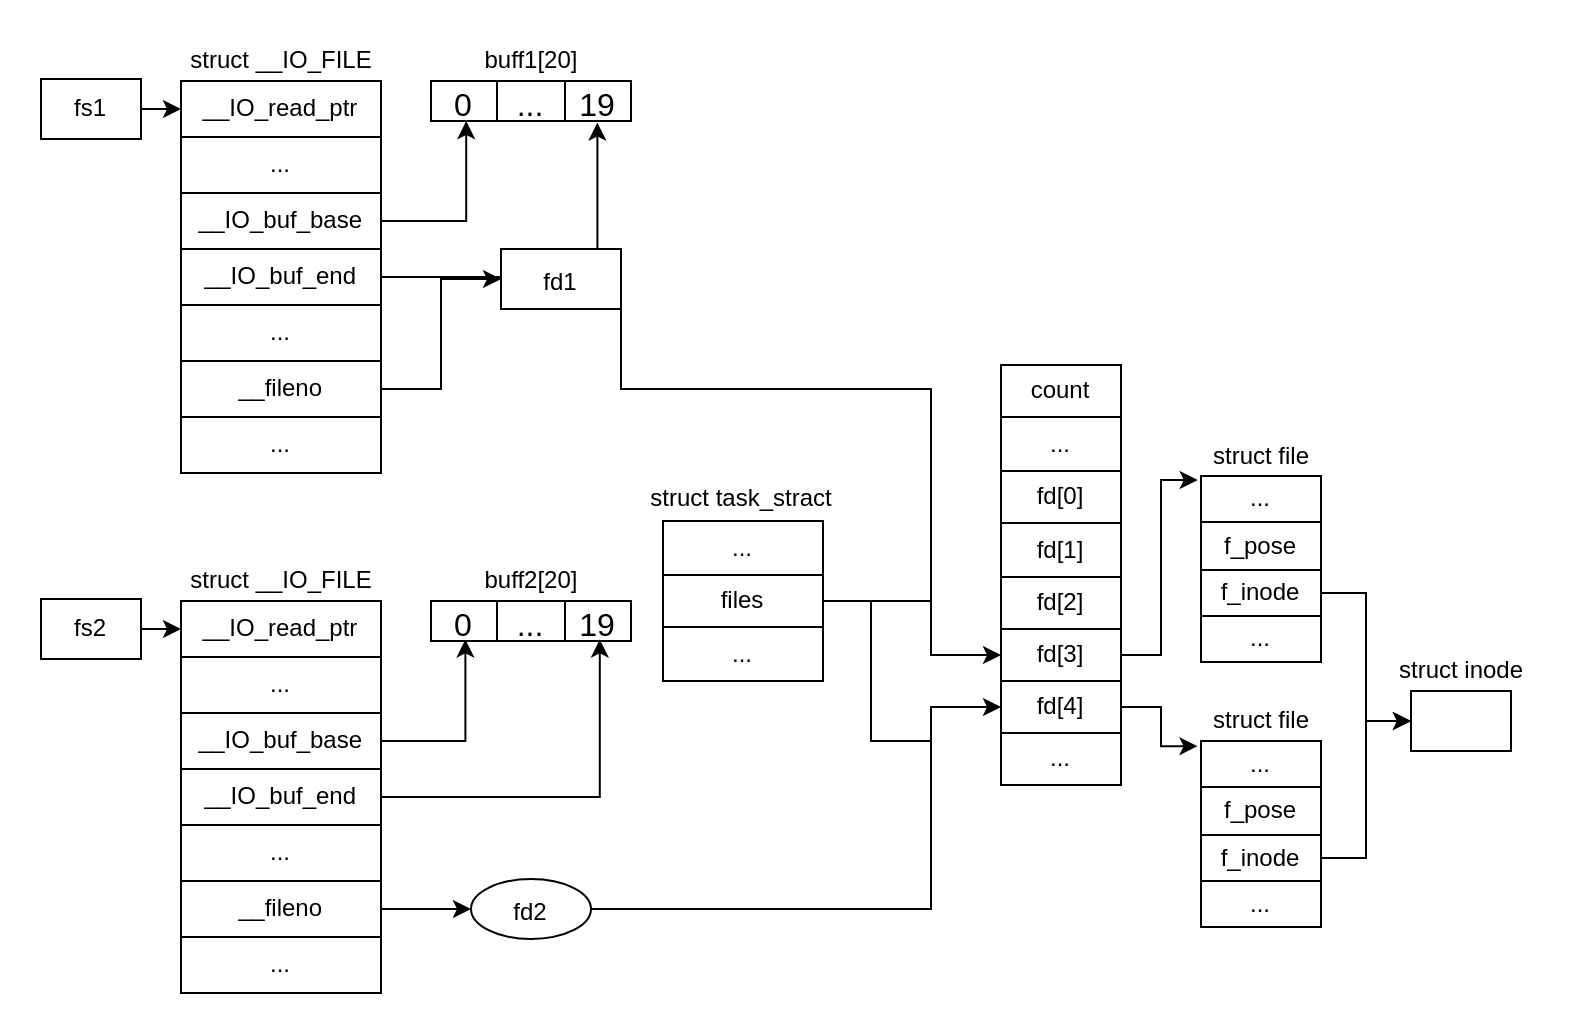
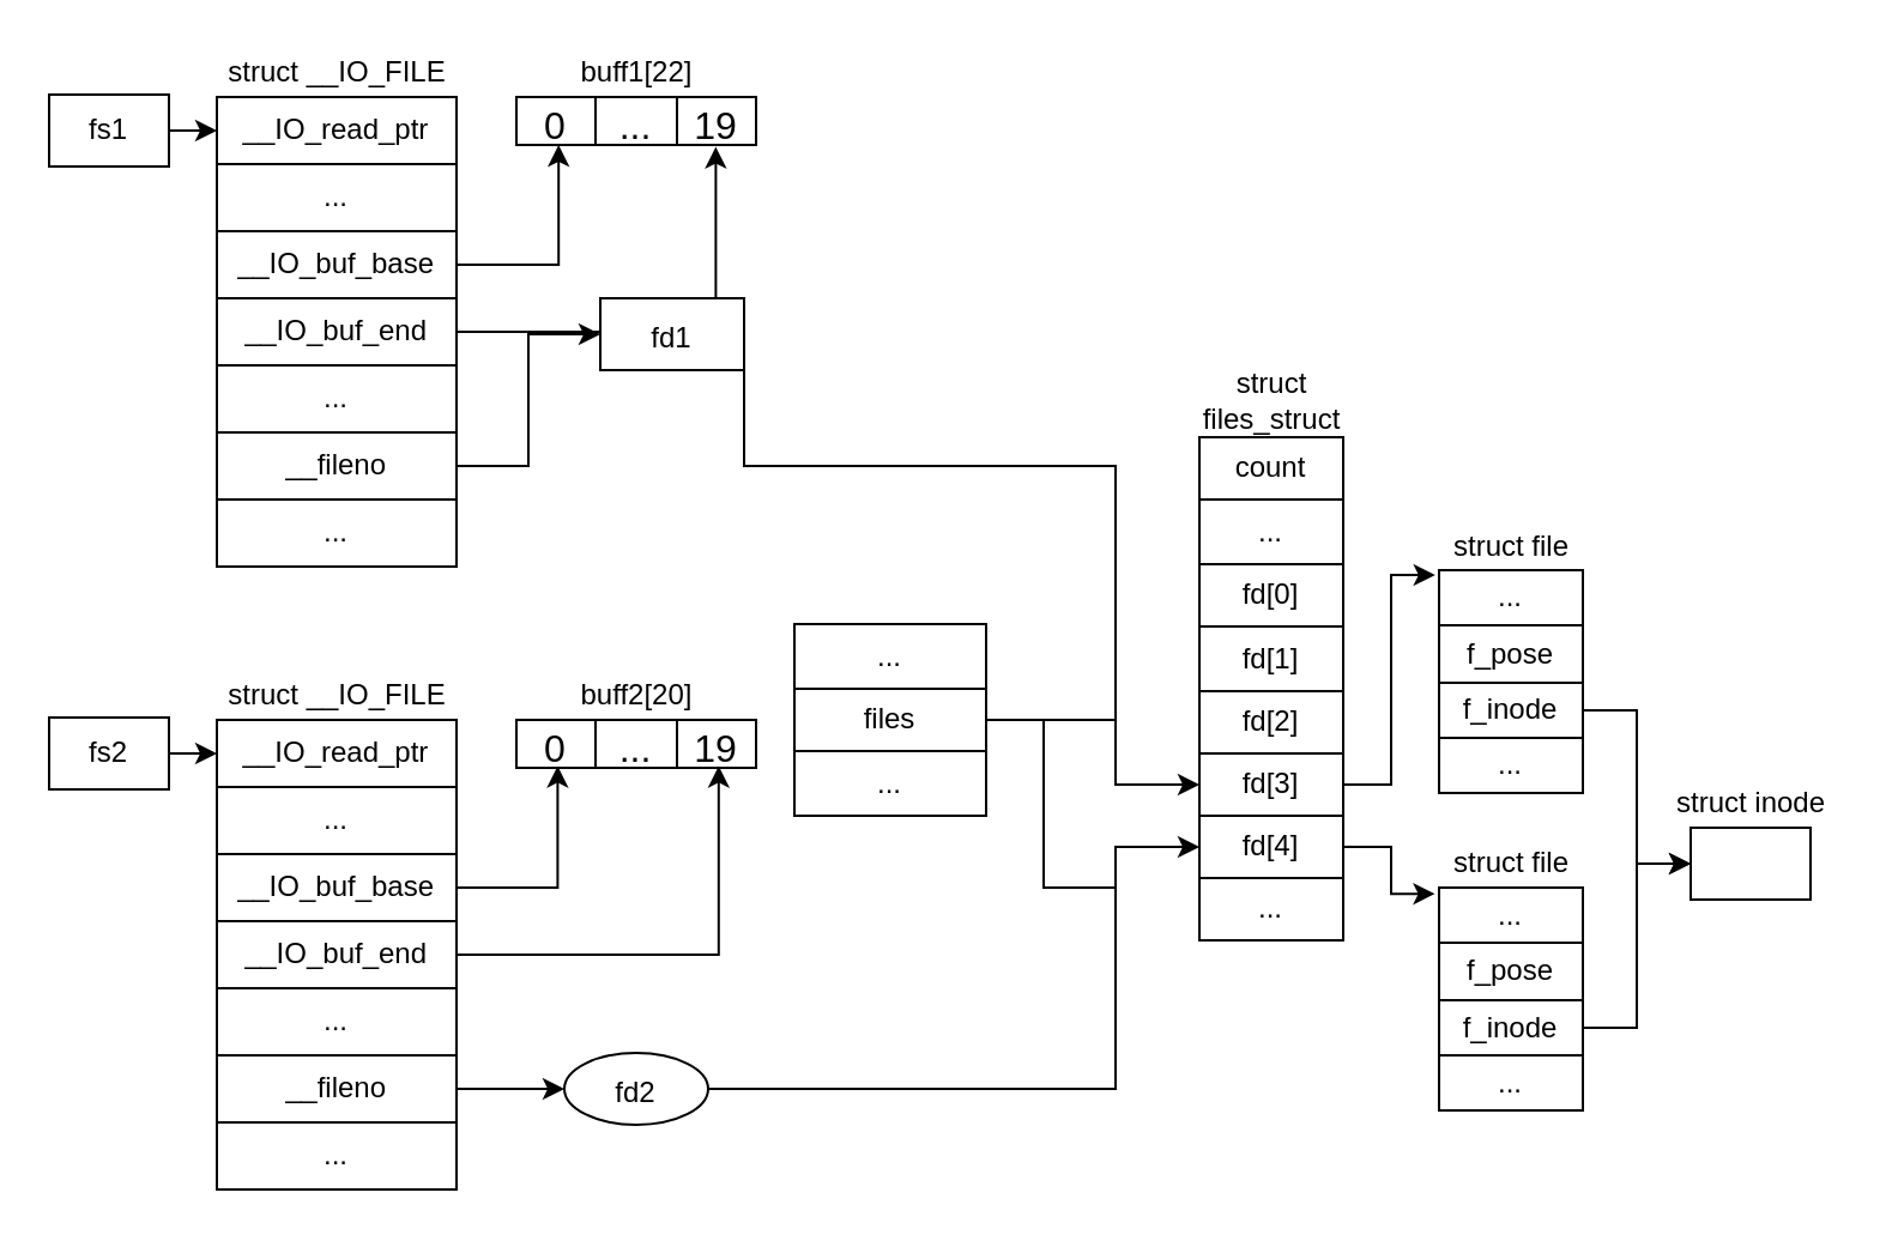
- <mxCell id="50" value="buff1[20]" style="text;html=1;align=center;verticalAlign=middle;resizable=0;points=[];autosize=1;strokeColor=none;fillColor=none;fontSize=12;" vertex="1" parent="1"><mxGeometry x="235" y="20" width="60" height="20" as="geometry" /></mxCell>
+ <mxCell id="50" value="buff1[22]" style="text;html=1;align=center;verticalAlign=middle;resizable=0;points=[];autosize=1;strokeColor=none;fillColor=none;fontSize=12;" vertex="1" parent="1"><mxGeometry x="235" y="20" width="60" height="20" as="geometry" /></mxCell>
+ <mxCell id="81" value="struct&lt;br&gt;files_struct" style="text;html=1;align=center;verticalAlign=middle;resizable=0;points=[];autosize=1;strokeColor=none;fillColor=none;fontSize=12;" vertex="1" parent="1"><mxGeometry x="495" y="152" width="70" height="30" as="geometry" /></mxCell>
- <mxCell id="63" value="struct task_stract" style="text;html=1;align=center;verticalAlign=middle;resizable=0;points=[];autosize=1;strokeColor=none;fillColor=none;fontSize=12;" vertex="1" parent="1"><mxGeometry x="315" y="239" width="110" height="20" as="geometry" /></mxCell>
